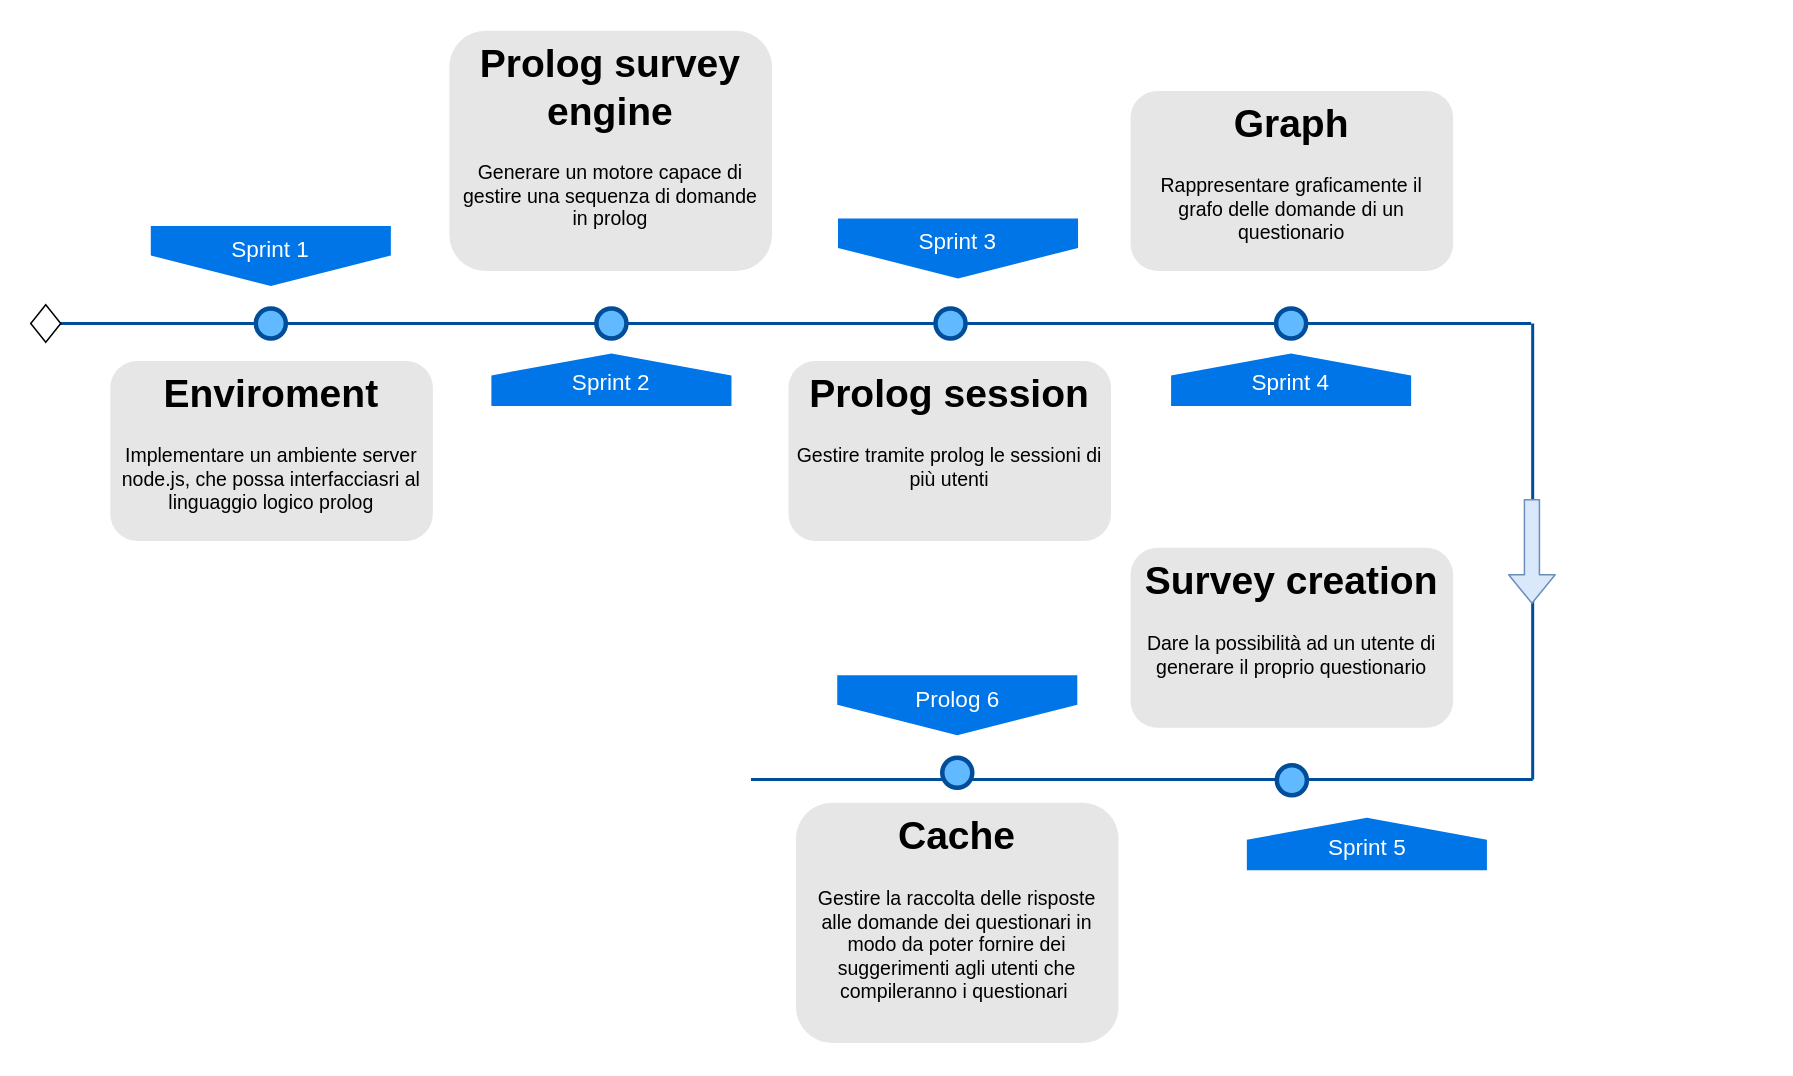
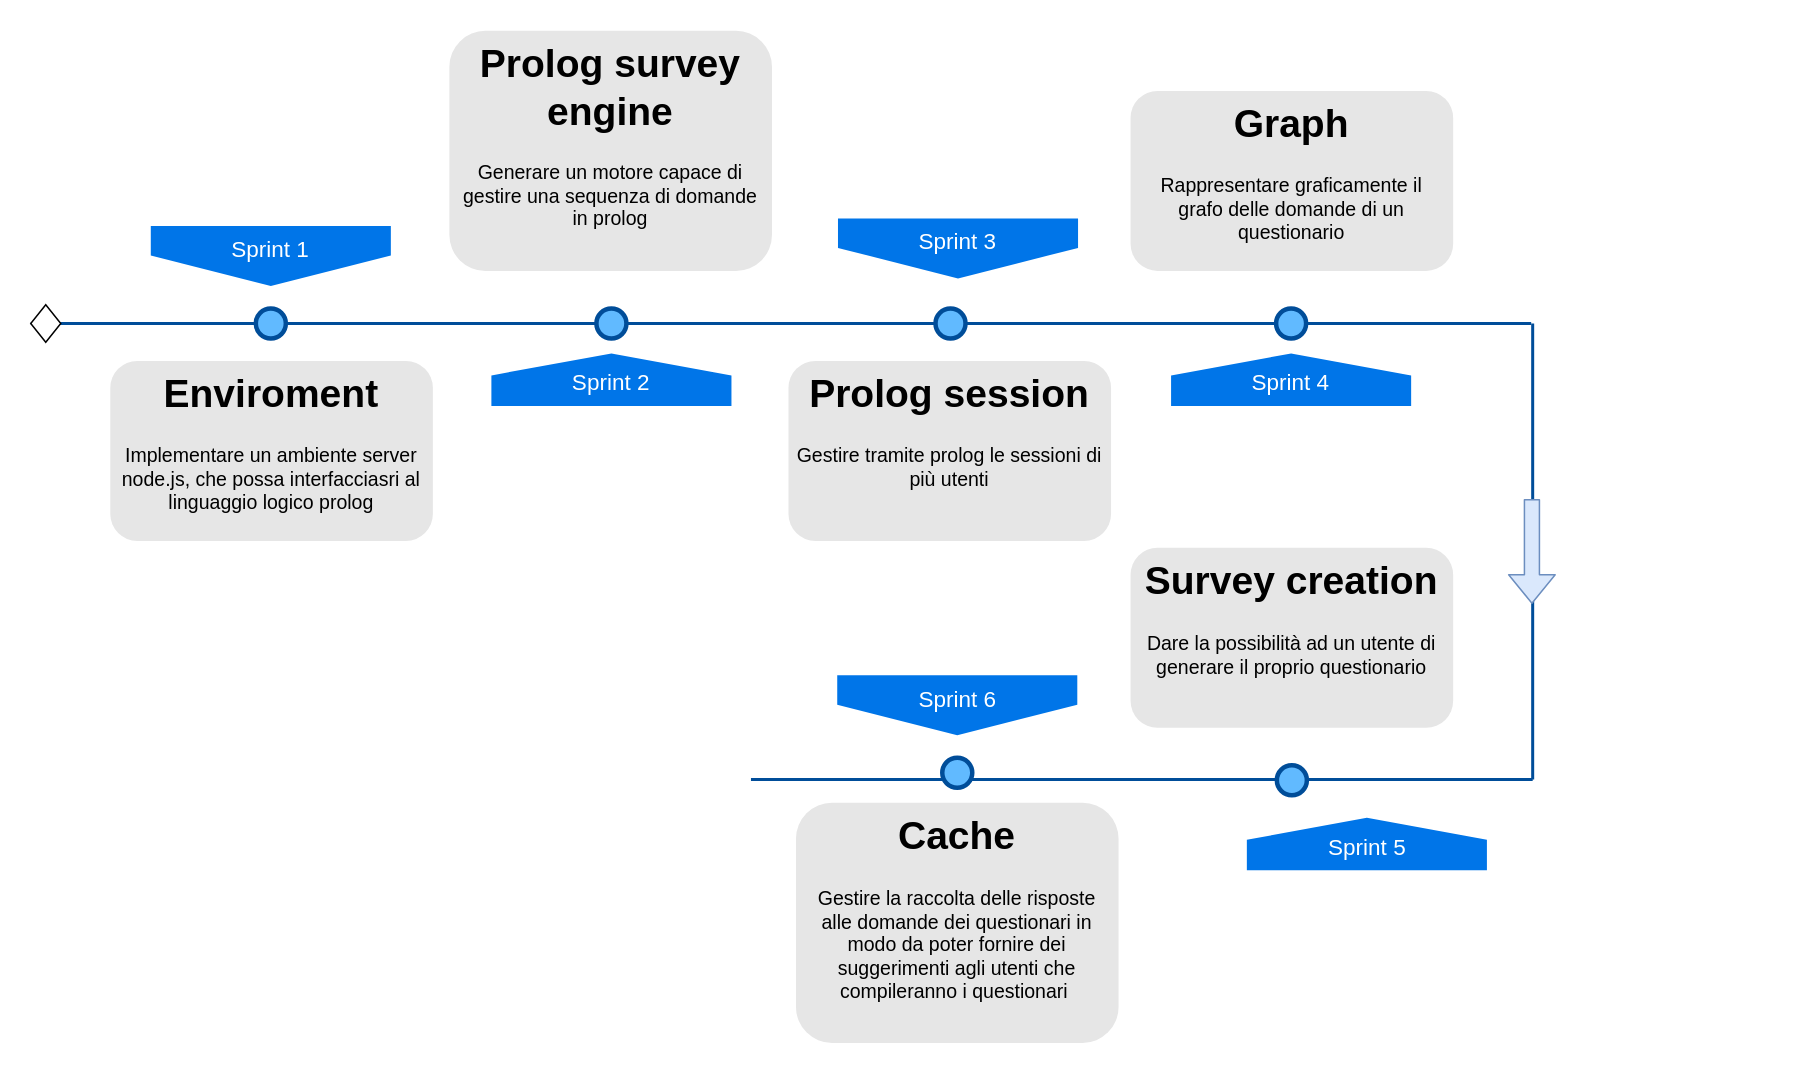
- <mxCell id="16" value="Prolog 6" style="shape=offPageConnector;whiteSpace=wrap;html=1;fillColor=#0075E8;fontSize=15;fontColor=#FFFFFF;size=0.509;verticalAlign=top;strokeColor=none;" vertex="1" parent="1"><mxGeometry x="557.5" y="449.5" width="160" height="40" as="geometry" /></mxCell>
+ <mxCell id="16" value="Sprint 6" style="shape=offPageConnector;whiteSpace=wrap;html=1;fillColor=#0075E8;fontSize=15;fontColor=#FFFFFF;size=0.509;verticalAlign=top;strokeColor=none;" vertex="1" parent="1"><mxGeometry x="557.5" y="449.5" width="160" height="40" as="geometry" /></mxCell>
